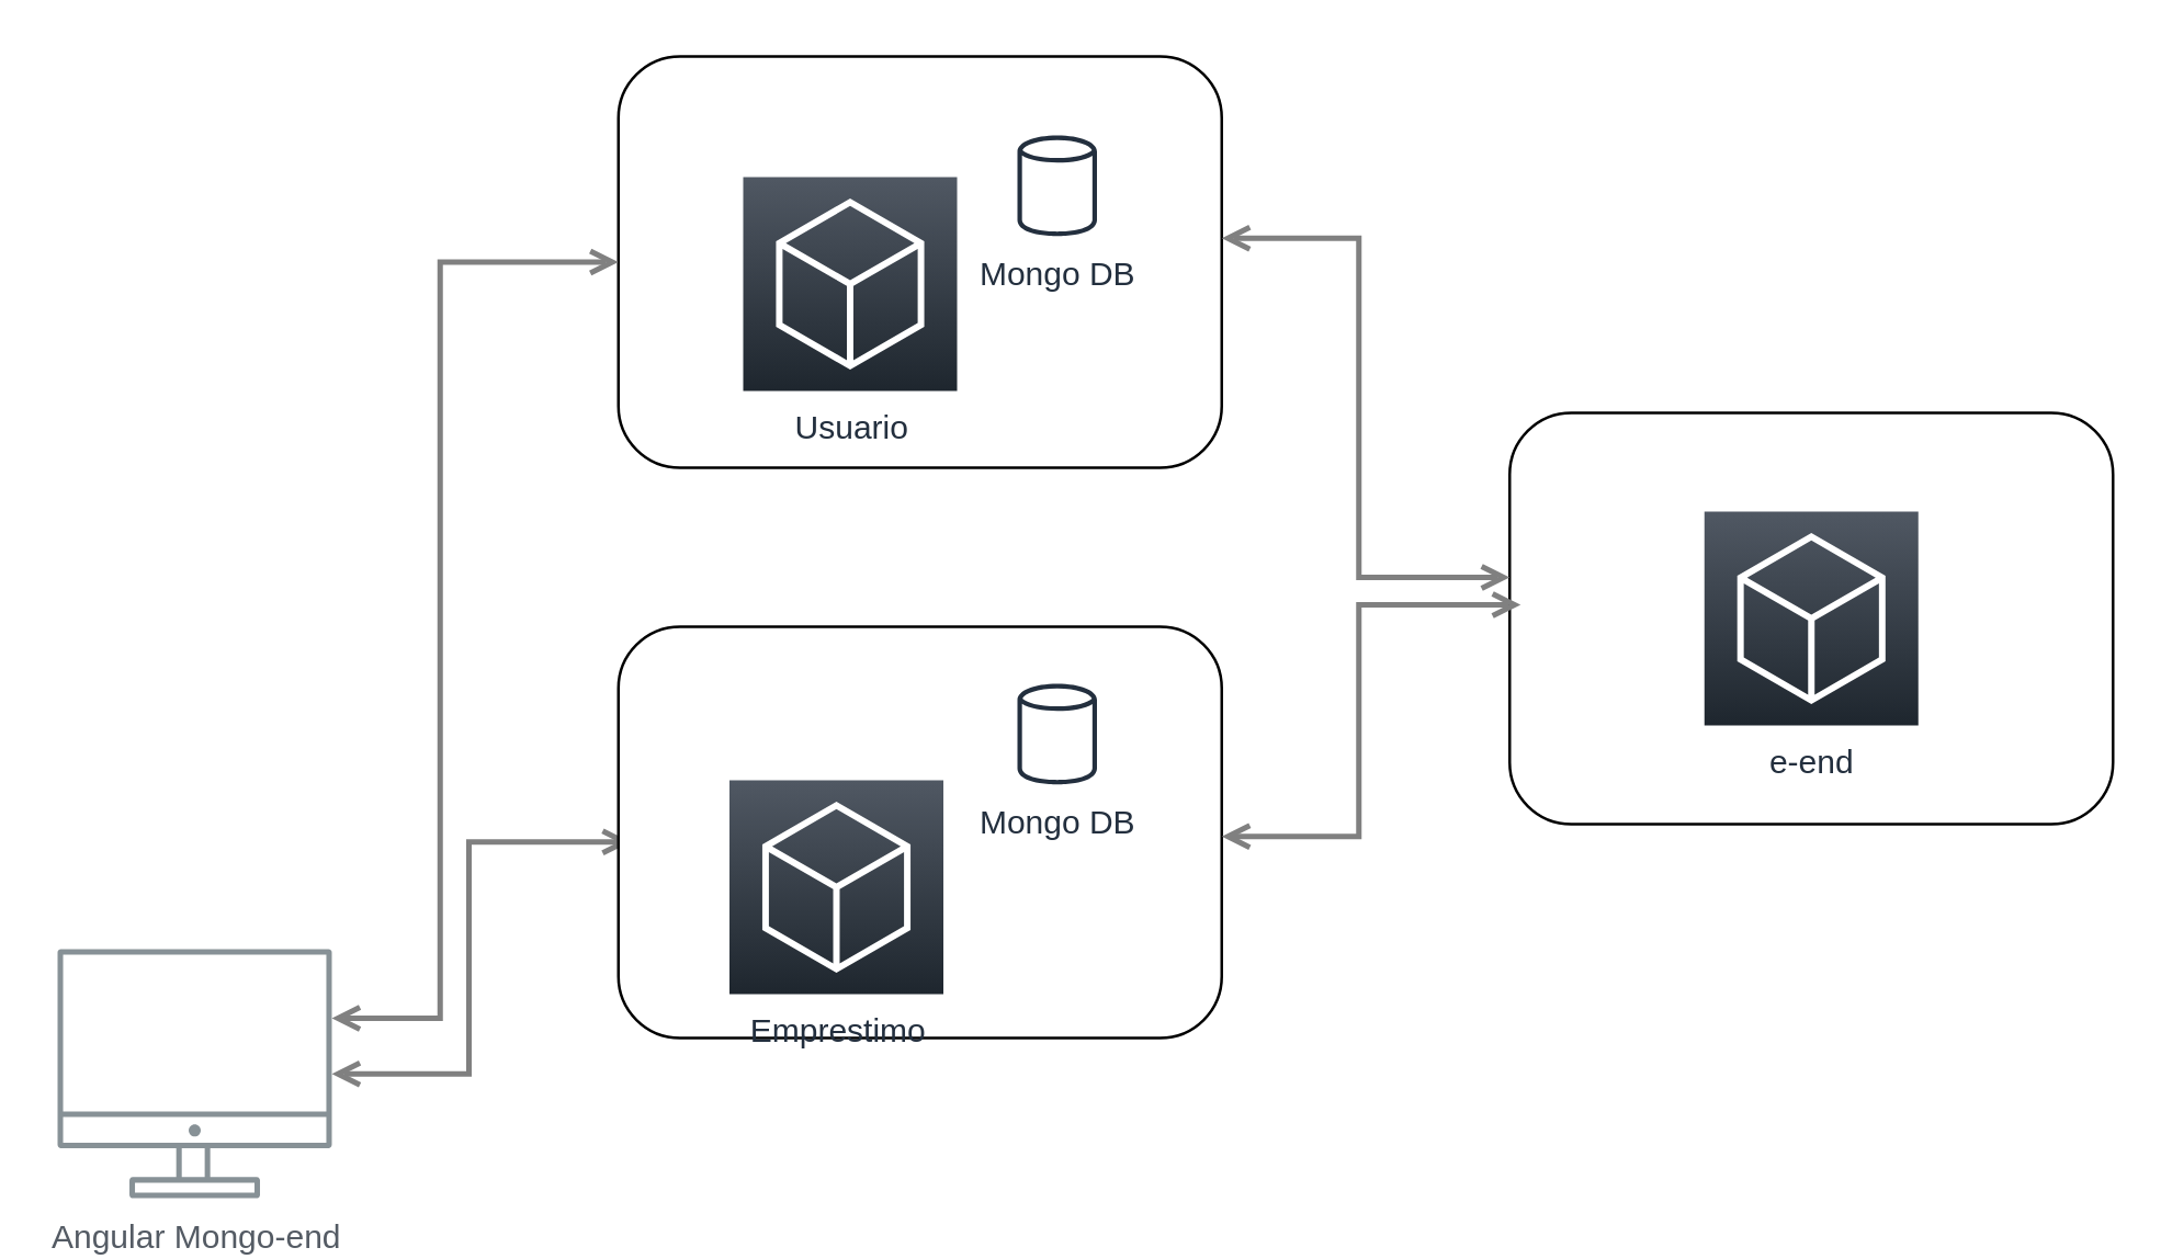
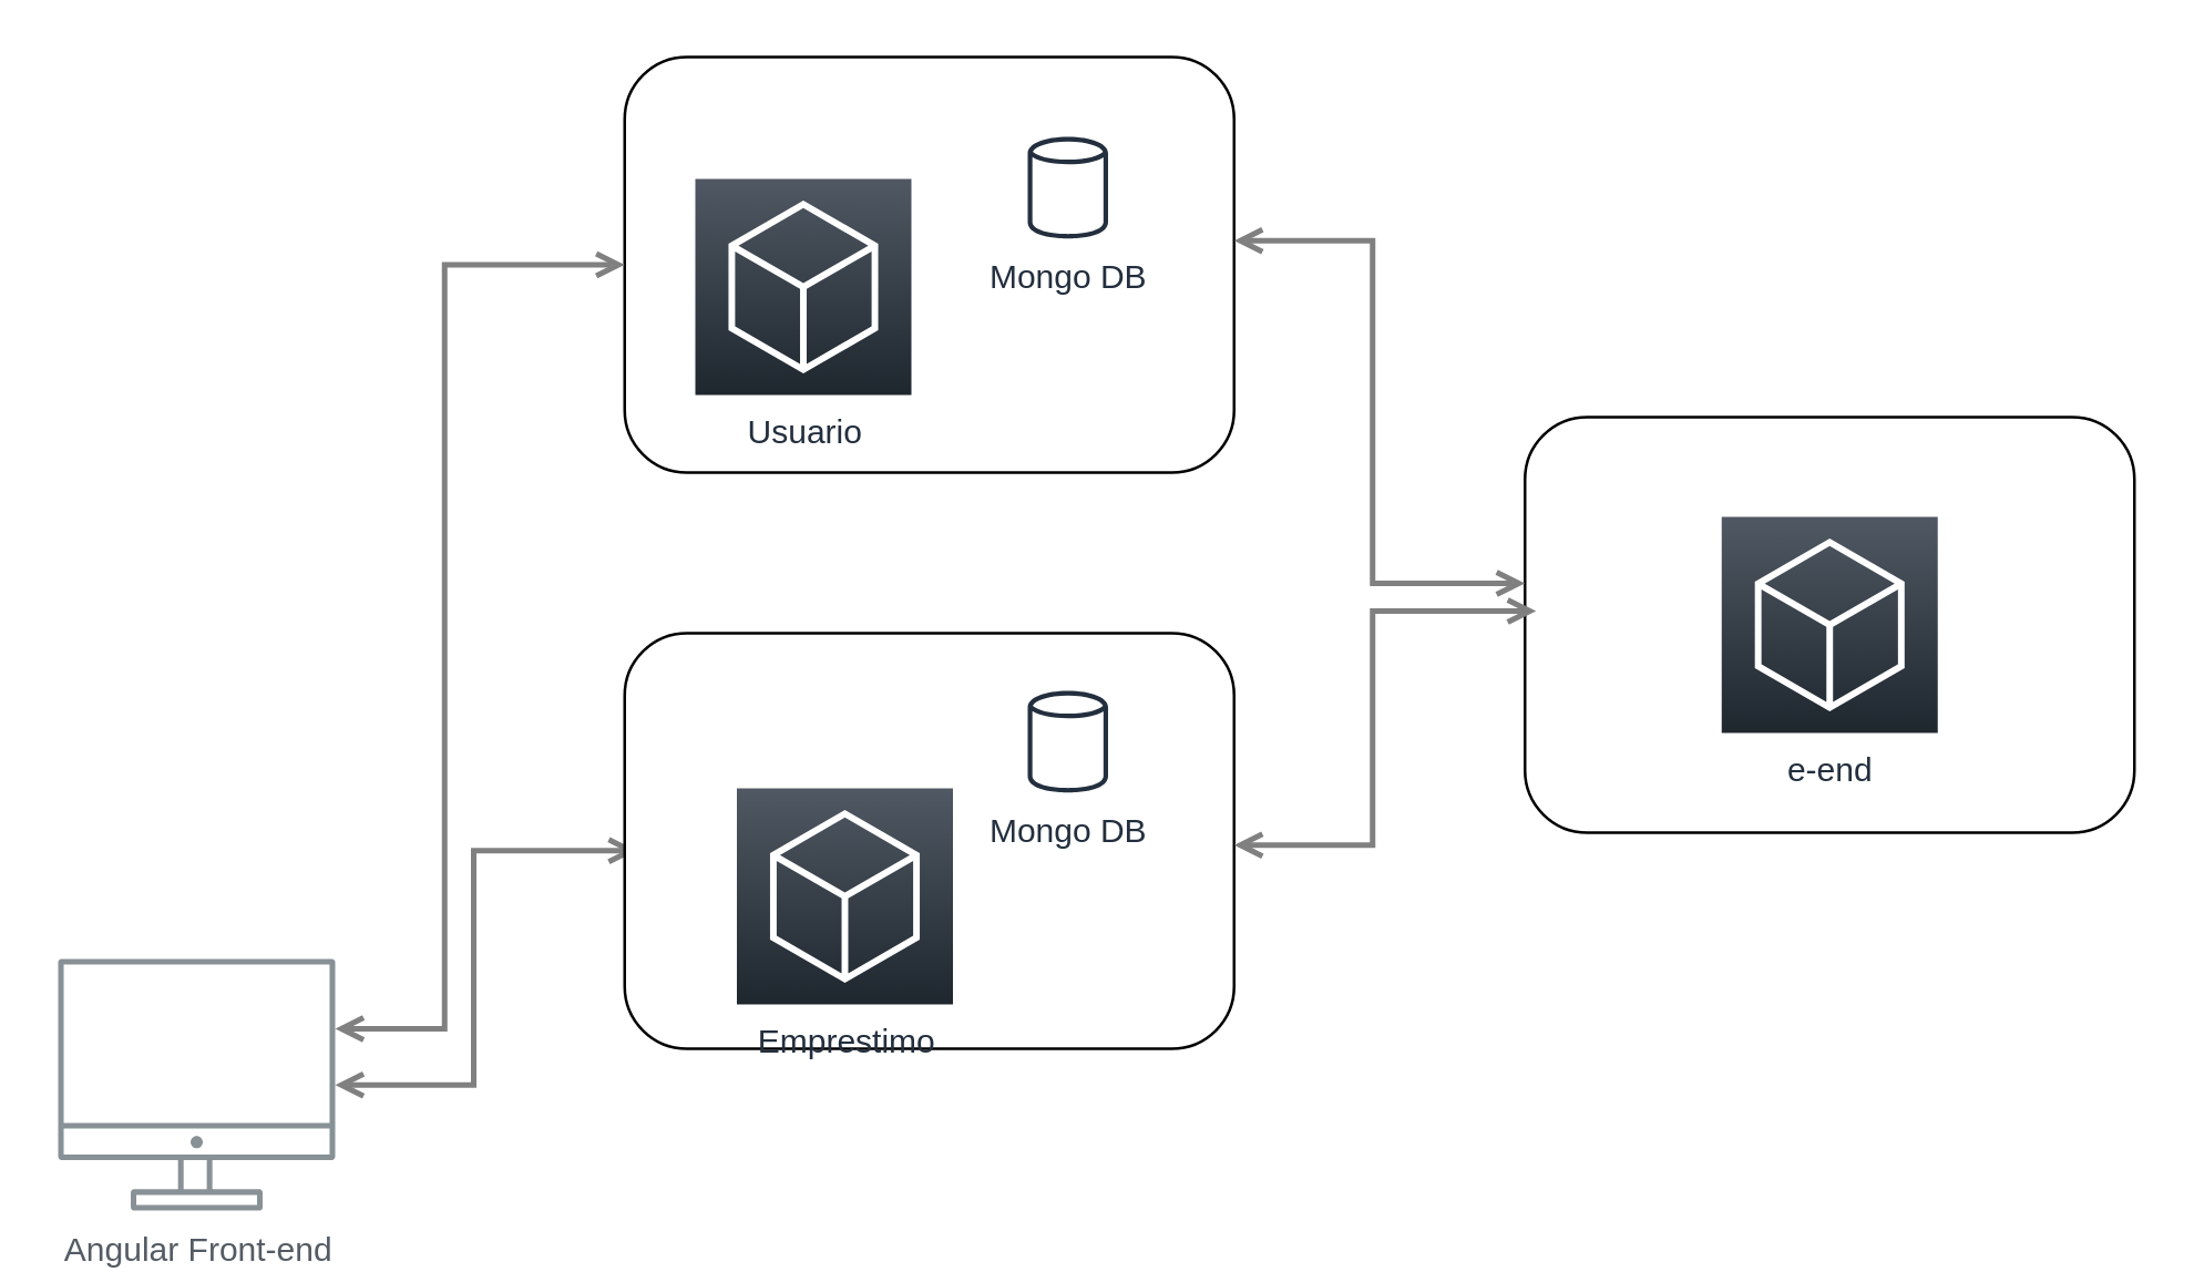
- <mxCell id="8" value="Usuario" style="gradientDirection=north;outlineConnect=0;fontColor=#232F3E;gradientColor=#505863;fillColor=#1E262E;strokeColor=#ffffff;dashed=0;verticalLabelPosition=bottom;verticalAlign=top;align=center;html=1;fontSize=12;fontStyle=0;aspect=fixed;shape=mxgraph.aws4.resourceIcon;resIcon=mxgraph.aws4.general;" vertex="1" parent="1"><mxGeometry x="270.5" y="64" width="78" height="78" as="geometry" /></mxCell>
+ <mxCell id="8" value="Usuario" style="gradientDirection=north;outlineConnect=0;fontColor=#232F3E;gradientColor=#505863;fillColor=#1E262E;strokeColor=#ffffff;dashed=0;verticalLabelPosition=bottom;verticalAlign=top;align=center;html=1;fontSize=12;fontStyle=0;aspect=fixed;shape=mxgraph.aws4.resourceIcon;resIcon=mxgraph.aws4.general;" vertex="1" parent="1"><mxGeometry x="250.5" y="64" width="78" height="78" as="geometry" /></mxCell>
- <mxCell id="3" value="Angular Mongo-end" style="outlineConnect=0;gradientColor=none;fontColor=#545B64;strokeColor=none;fillColor=#879196;dashed=0;verticalLabelPosition=bottom;verticalAlign=top;align=center;html=1;fontSize=12;fontStyle=0;aspect=fixed;shape=mxgraph.aws4.illustration_desktop;pointerEvents=1;labelBackgroundColor=#ffffff;" parent="1" vertex="1"><mxGeometry x="20.5" y="345.5" width="100" height="91" as="geometry" /></mxCell>
+ <mxCell id="3" value="Angular Front-end" style="outlineConnect=0;gradientColor=none;fontColor=#545B64;strokeColor=none;fillColor=#879196;dashed=0;verticalLabelPosition=bottom;verticalAlign=top;align=center;html=1;fontSize=12;fontStyle=0;aspect=fixed;shape=mxgraph.aws4.illustration_desktop;pointerEvents=1;labelBackgroundColor=#ffffff;" parent="1" vertex="1"><mxGeometry x="20.5" y="345.5" width="100" height="91" as="geometry" /></mxCell>
